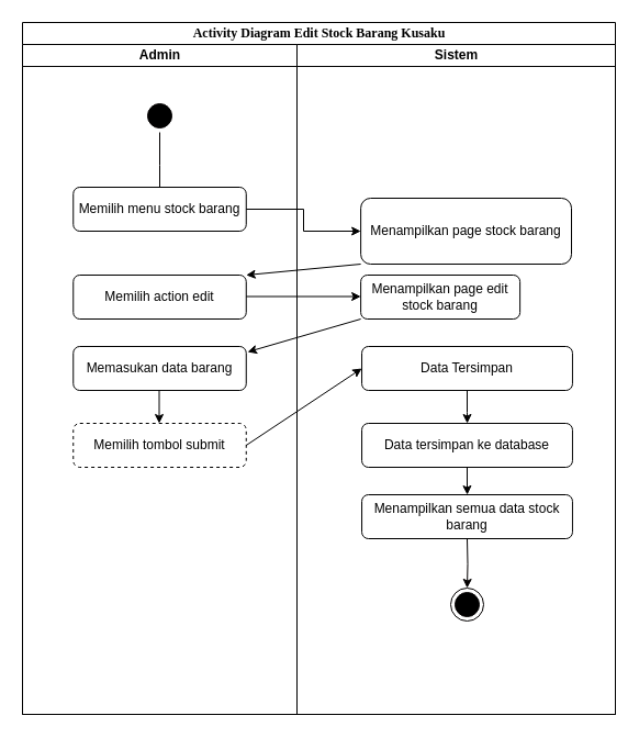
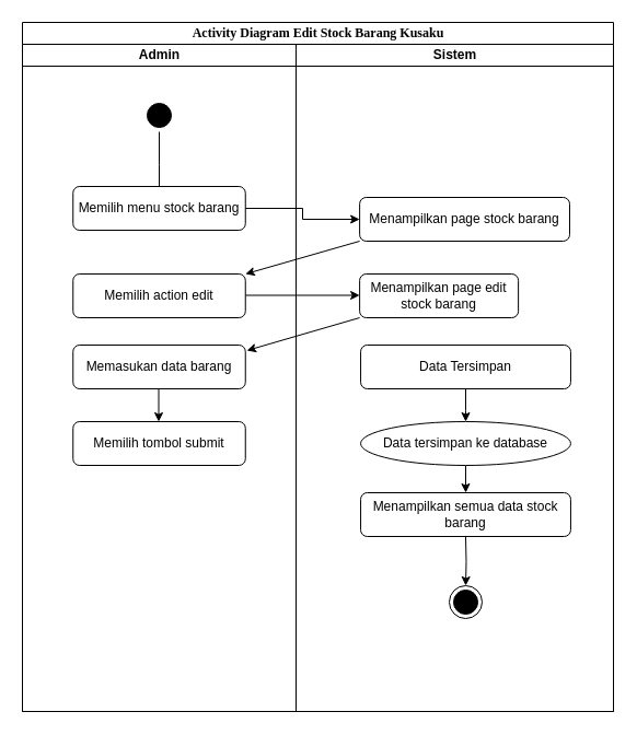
- <mxCell id="13" value="Menampilkan page stock barang" style="rounded=1;whiteSpace=wrap;html=1;" parent="12" vertex="1"><mxGeometry x="58.12" y="140" width="191.88" height="60" as="geometry" /></mxCell>
+ <mxCell id="13" value="Menampilkan page stock barang" style="rounded=1;whiteSpace=wrap;html=1;" parent="12" vertex="1"><mxGeometry x="58.12" y="140" width="191.88" height="40" as="geometry" /></mxCell>
- <mxCell id="25" value="" style="endArrow=classic;html=1;rounded=0;exitX=1;exitY=0.5;exitDx=0;exitDy=0;entryX=0;entryY=0.5;entryDx=0;entryDy=0;" parent="2" source="9" target="18" edge="1"><mxGeometry width="50" height="50" relative="1" as="geometry"><mxPoint x="333.12" y="350" as="sourcePoint" /><mxPoint x="230" y="380" as="targetPoint" /></mxGeometry></mxCell>
- <mxCell id="9" value="Memilih tombol submit" style="rounded=1;whiteSpace=wrap;html=1;dashed=1;" parent="3" vertex="1"><mxGeometry x="46.25" y="345" width="157.5" height="40" as="geometry" /></mxCell>
+ <mxCell id="9" value="Memilih tombol submit" style="rounded=1;whiteSpace=wrap;html=1;" parent="3" vertex="1"><mxGeometry x="46.25" y="345" width="157.5" height="40" as="geometry" /></mxCell>
- <mxCell id="20" value="Data tersimpan ke database" style="rounded=1;whiteSpace=wrap;html=1;" parent="12" vertex="1"><mxGeometry x="59.06" y="345" width="191.88" height="40" as="geometry" /></mxCell>
+ <mxCell id="20" value="Data tersimpan ke database" style="ellipse;whiteSpace=wrap;html=1;" parent="12" vertex="1"><mxGeometry x="59.06" y="345" width="191.88" height="40" as="geometry" /></mxCell>
